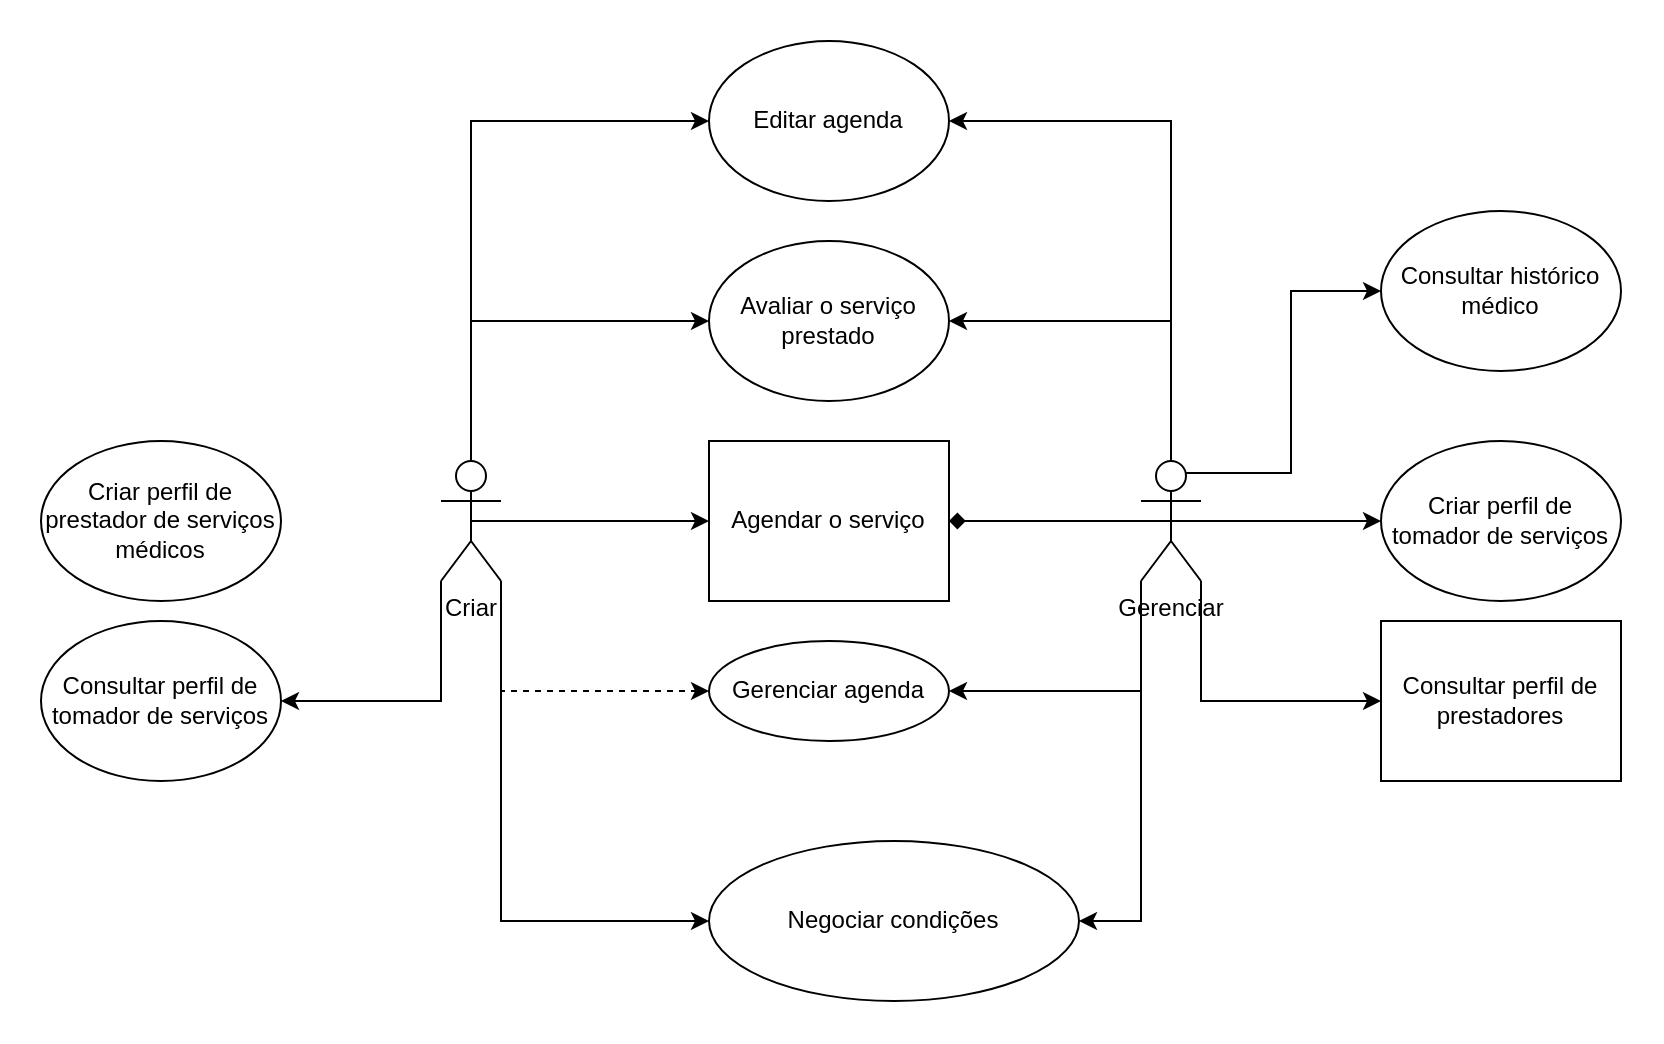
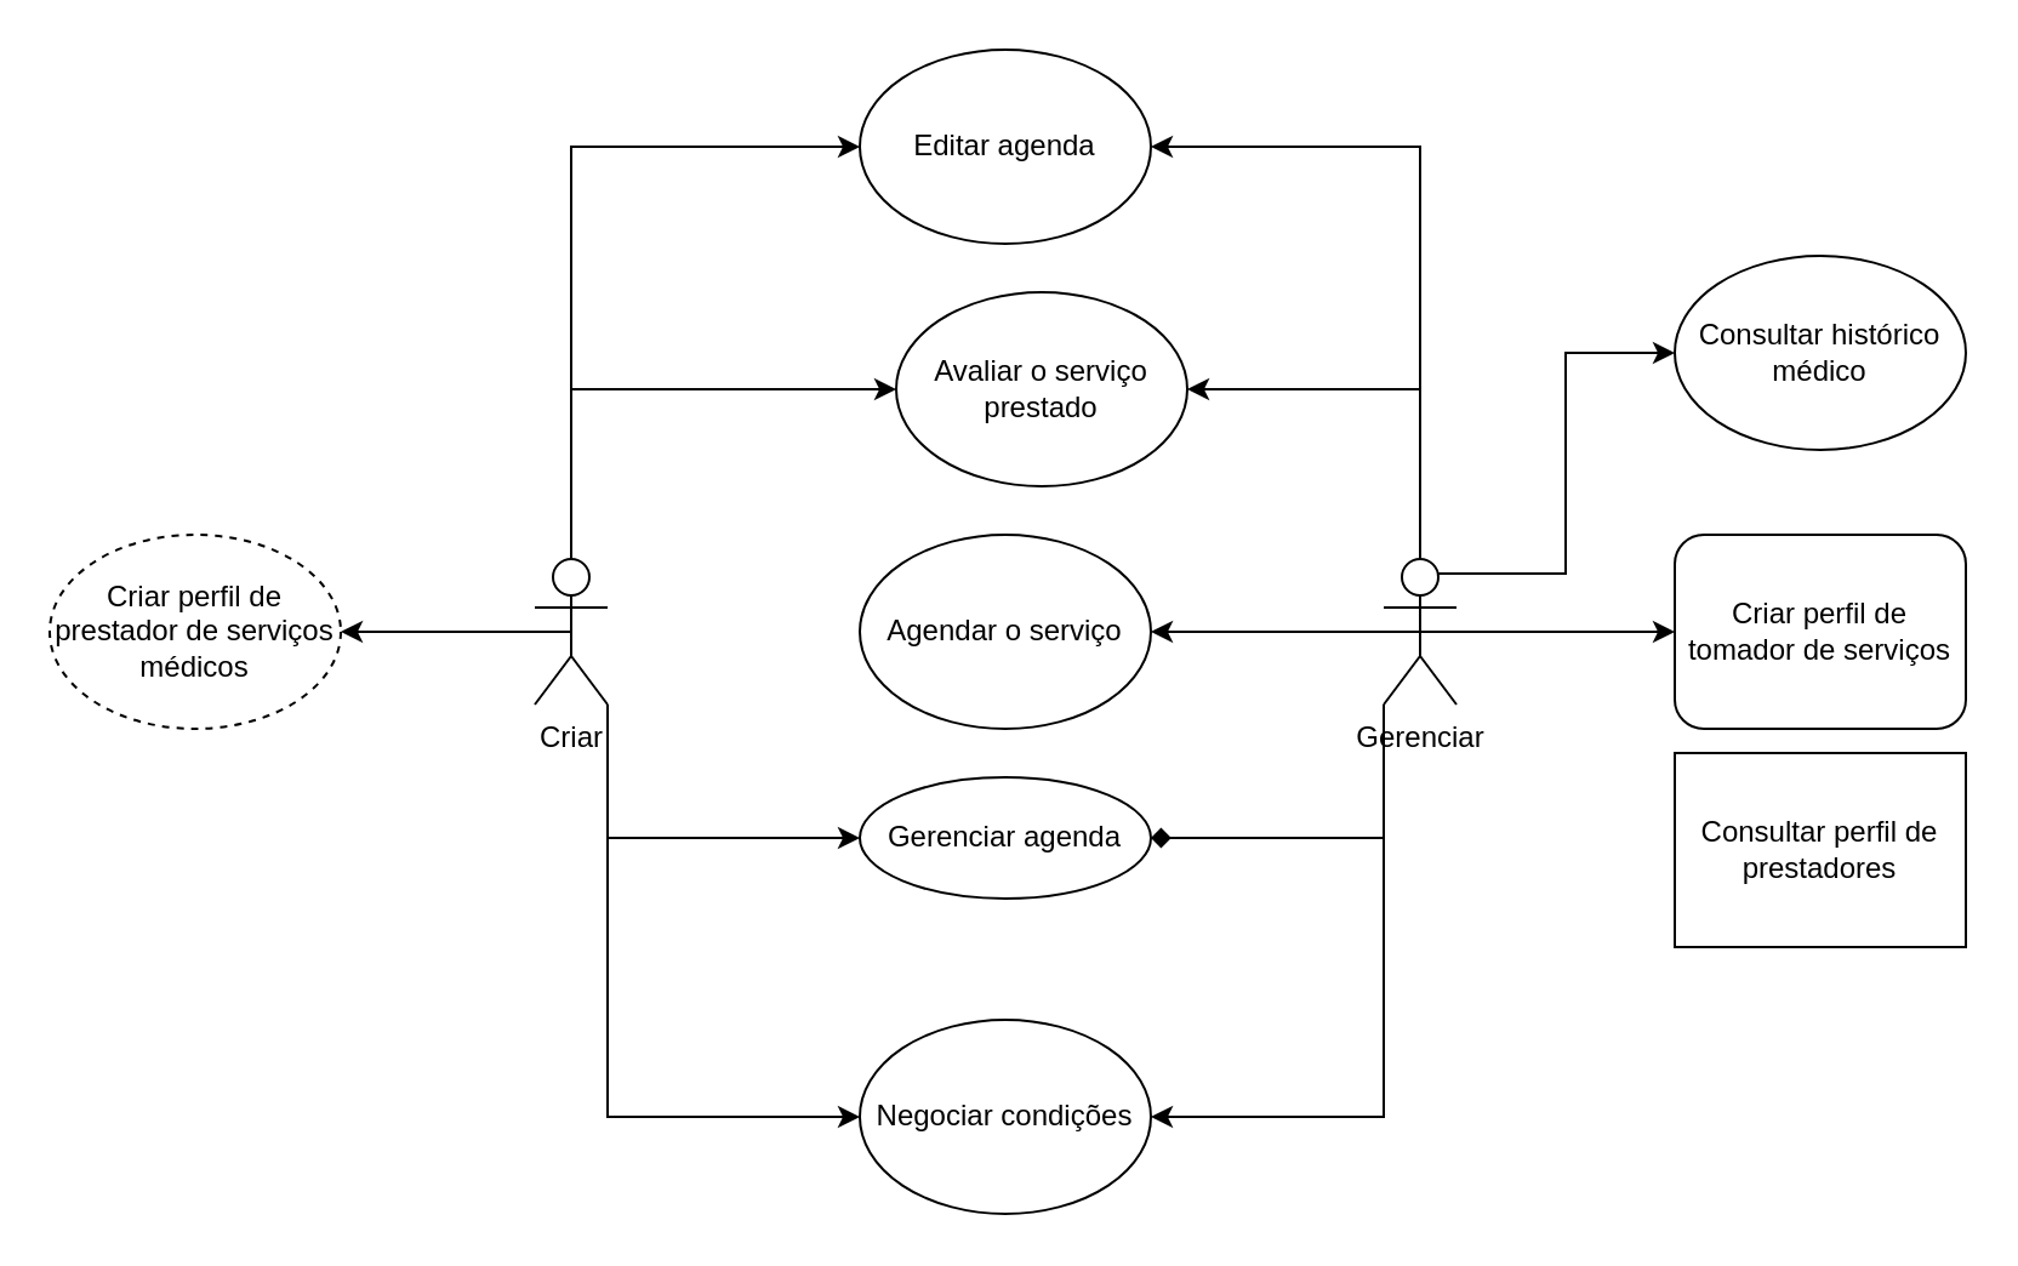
- <mxCell id="24" value="Avaliar o serviço prestado" style="ellipse;whiteSpace=wrap;html=1;" vertex="1" parent="1"><mxGeometry x="354" y="120" width="120" height="80" as="geometry" /></mxCell>
+ <mxCell id="24" value="Avaliar o serviço prestado" style="ellipse;whiteSpace=wrap;html=1;" vertex="1" parent="1"><mxGeometry x="369" y="120" width="120" height="80" as="geometry" /></mxCell>
- <mxCell id="20" value="Criar perfil de prestador de serviços médicos" style="ellipse;whiteSpace=wrap;html=1;" vertex="1" parent="1"><mxGeometry x="20" y="220" width="120" height="80" as="geometry" /></mxCell>
+ <mxCell id="20" value="Criar perfil de prestador de serviços médicos" style="ellipse;whiteSpace=wrap;html=1;dashed=1;" vertex="1" parent="1"><mxGeometry x="20" y="220" width="120" height="80" as="geometry" /></mxCell>
+ <mxCell id="3" style="edgeStyle=orthogonalEdgeStyle;rounded=0;orthogonalLoop=1;jettySize=auto;html=1;exitX=0.5;exitY=0.5;exitDx=0;exitDy=0;exitPerimeter=0;entryX=1;entryY=0.5;entryDx=0;entryDy=0;" edge="1" parent="1" source="9" target="20"><mxGeometry relative="1" as="geometry"><mxPoint x="130" y="270" as="targetPoint" /></mxGeometry></mxCell>
- <mxCell id="2" style="edgeStyle=orthogonalEdgeStyle;rounded=0;orthogonalLoop=1;jettySize=auto;html=1;exitX=0.5;exitY=0.5;exitDx=0;exitDy=0;exitPerimeter=0;entryX=0;entryY=0.5;entryDx=0;entryDy=0;" edge="1" parent="1" source="9" target="19"><mxGeometry relative="1" as="geometry" /></mxCell>
- <mxCell id="19" value="Agendar o serviço" style="whiteSpace=wrap;html=1;rounded=0;" vertex="1" parent="1"><mxGeometry x="354" y="220" width="120" height="80" as="geometry" /></mxCell>
+ <mxCell id="19" value="Agendar o serviço" style="ellipse;whiteSpace=wrap;html=1;" vertex="1" parent="1"><mxGeometry x="354" y="220" width="120" height="80" as="geometry" /></mxCell>
- <mxCell id="10" style="edgeStyle=orthogonalEdgeStyle;rounded=0;orthogonalLoop=1;jettySize=auto;html=1;exitX=0.5;exitY=0.5;exitDx=0;exitDy=0;exitPerimeter=0;entryX=1;entryY=0.5;entryDx=0;entryDy=0;endArrow=diamond;" edge="1" parent="1" source="18" target="19"><mxGeometry relative="1" as="geometry" /></mxCell>
+ <mxCell id="10" style="edgeStyle=orthogonalEdgeStyle;rounded=0;orthogonalLoop=1;jettySize=auto;html=1;exitX=0.5;exitY=0.5;exitDx=0;exitDy=0;exitPerimeter=0;entryX=1;entryY=0.5;entryDx=0;entryDy=0;" edge="1" parent="1" source="18" target="19"><mxGeometry relative="1" as="geometry" /></mxCell>
- <mxCell id="23" value="Criar perfil de tomador de serviços" style="ellipse;whiteSpace=wrap;html=1;" vertex="1" parent="1"><mxGeometry x="690" y="220" width="120" height="80" as="geometry" /></mxCell>
+ <mxCell id="23" value="Criar perfil de tomador de serviços" style="whiteSpace=wrap;html=1;rounded=1;" vertex="1" parent="1"><mxGeometry x="690" y="220" width="120" height="80" as="geometry" /></mxCell>
- <mxCell id="4" style="edgeStyle=orthogonalEdgeStyle;rounded=0;orthogonalLoop=1;jettySize=auto;html=1;exitX=1;exitY=1;exitDx=0;exitDy=0;exitPerimeter=0;entryX=0;entryY=0.5;entryDx=0;entryDy=0;dashed=1;" edge="1" parent="1" source="9" target="22"><mxGeometry relative="1" as="geometry" /></mxCell>
+ <mxCell id="4" style="edgeStyle=orthogonalEdgeStyle;rounded=0;orthogonalLoop=1;jettySize=auto;html=1;exitX=1;exitY=1;exitDx=0;exitDy=0;exitPerimeter=0;entryX=0;entryY=0.5;entryDx=0;entryDy=0;" edge="1" parent="1" source="9" target="22"><mxGeometry relative="1" as="geometry" /></mxCell>
- <mxCell id="11" style="edgeStyle=orthogonalEdgeStyle;rounded=0;orthogonalLoop=1;jettySize=auto;html=1;exitX=0;exitY=1;exitDx=0;exitDy=0;exitPerimeter=0;entryX=1;entryY=0.5;entryDx=0;entryDy=0;" edge="1" parent="1" source="18" target="22"><mxGeometry relative="1" as="geometry" /></mxCell>
+ <mxCell id="11" style="edgeStyle=orthogonalEdgeStyle;rounded=0;orthogonalLoop=1;jettySize=auto;html=1;exitX=0;exitY=1;exitDx=0;exitDy=0;exitPerimeter=0;entryX=1;entryY=0.5;entryDx=0;entryDy=0;endArrow=diamond;" edge="1" parent="1" source="18" target="22"><mxGeometry relative="1" as="geometry" /></mxCell>
- <mxCell id="27" value="Consultar perfil de tomador de serviços" style="ellipse;whiteSpace=wrap;html=1;" vertex="1" parent="1"><mxGeometry x="20" y="310" width="120" height="80" as="geometry" /></mxCell>
- <mxCell id="8" style="edgeStyle=orthogonalEdgeStyle;rounded=0;orthogonalLoop=1;jettySize=auto;html=1;exitX=0;exitY=1;exitDx=0;exitDy=0;exitPerimeter=0;entryX=1;entryY=0.5;entryDx=0;entryDy=0;" edge="1" parent="1" source="9" target="27"><mxGeometry relative="1" as="geometry" /></mxCell>
- <mxCell id="17" style="edgeStyle=orthogonalEdgeStyle;rounded=0;orthogonalLoop=1;jettySize=auto;html=1;exitX=1;exitY=1;exitDx=0;exitDy=0;exitPerimeter=0;entryX=0;entryY=0.5;entryDx=0;entryDy=0;" edge="1" parent="1" source="18" target="26"><mxGeometry relative="1" as="geometry" /></mxCell>
- <mxCell id="21" value="Negociar condições" style="ellipse;whiteSpace=wrap;html=1;" vertex="1" parent="1"><mxGeometry x="354" y="420" width="185" height="80" as="geometry" /></mxCell>
+ <mxCell id="21" value="Negociar condições" style="ellipse;whiteSpace=wrap;html=1;" vertex="1" parent="1"><mxGeometry x="354" y="420" width="120" height="80" as="geometry" /></mxCell>
